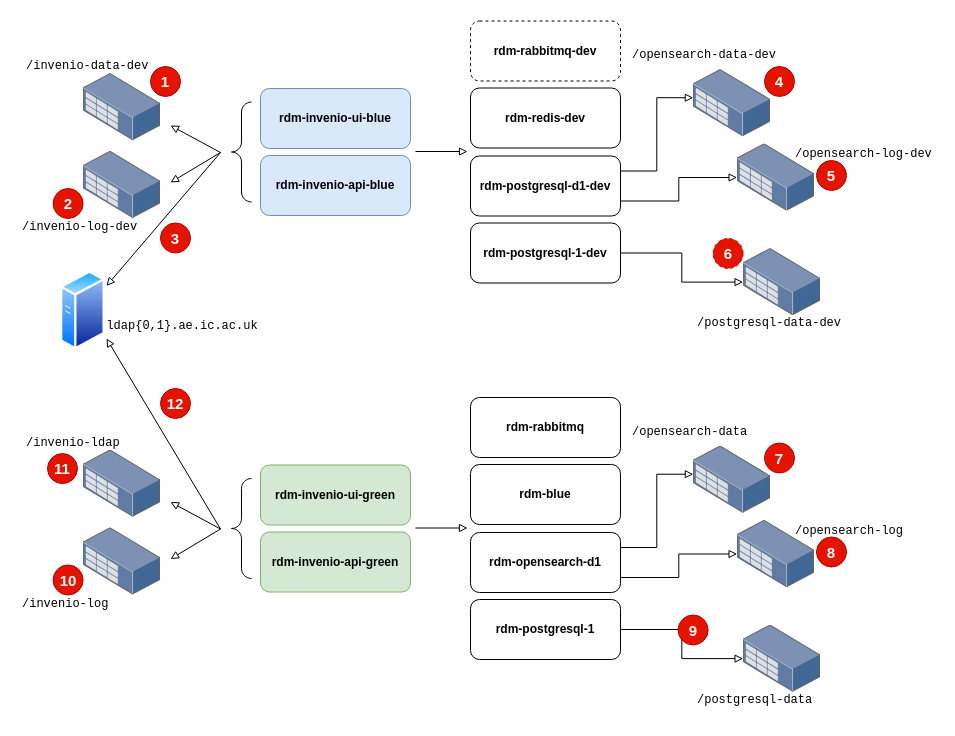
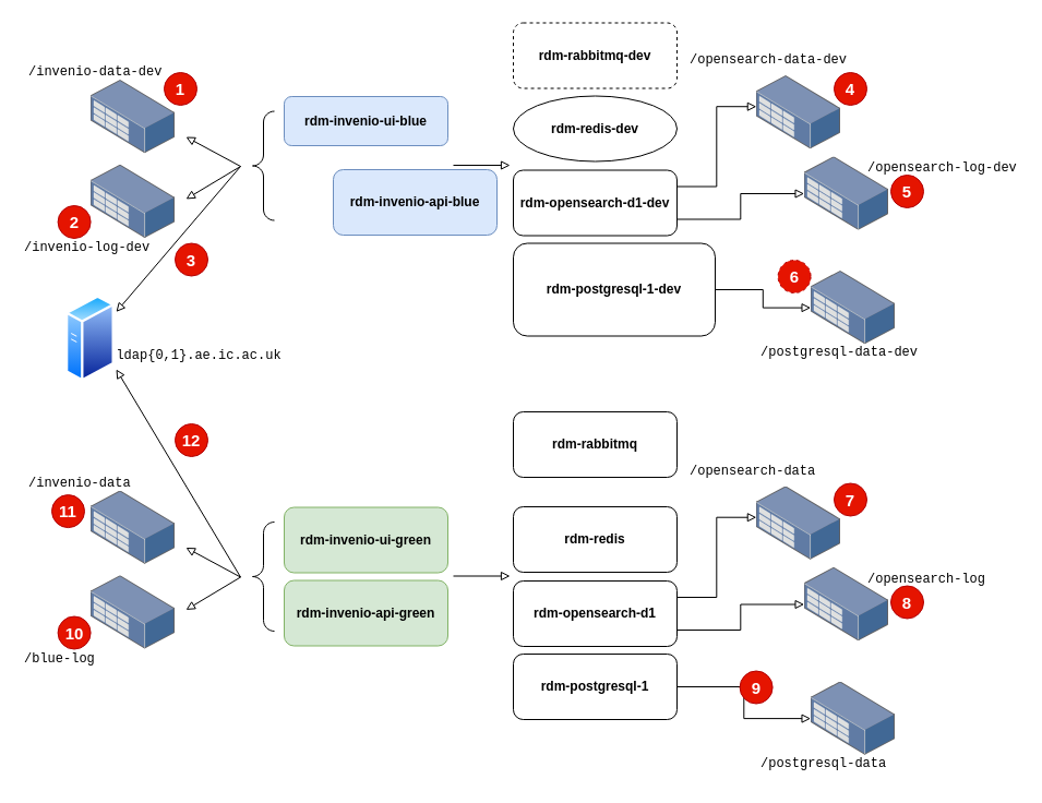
- <mxCell id="11" value="&lt;b&gt;rdm-redis-dev&lt;/b&gt;" style="rounded=1;whiteSpace=wrap;html=1;container=0;" vertex="1" parent="2"><mxGeometry x="450" y="67" width="150" height="60" as="geometry" /></mxCell>
+ <mxCell id="11" value="&lt;b&gt;rdm-redis-dev&lt;/b&gt;" style="ellipse;whiteSpace=wrap;html=1;container=0;" vertex="1" parent="2"><mxGeometry x="450" y="67" width="150" height="60" as="geometry" /></mxCell>
- <mxCell id="3" value="&lt;b&gt;rdm-invenio-ui-blue&lt;/b&gt;" style="rounded=1;whiteSpace=wrap;html=1;container=0;fillColor=#dae8fc;strokeColor=#6c8ebf;" vertex="1" parent="2"><mxGeometry x="240" y="67.5" width="150" height="60" as="geometry" /></mxCell>
+ <mxCell id="3" value="&lt;b&gt;rdm-invenio-ui-blue&lt;/b&gt;" style="rounded=1;whiteSpace=wrap;html=1;container=0;fillColor=#dae8fc;strokeColor=#6c8ebf;" vertex="1" parent="2"><mxGeometry x="240" y="67.5" width="150" height="45" as="geometry" /></mxCell>
- <mxCell id="4" value="&lt;b&gt;rdm-invenio-api-blue&lt;/b&gt;" style="rounded=1;whiteSpace=wrap;html=1;container=0;fillColor=#dae8fc;strokeColor=#6c8ebf;" vertex="1" parent="2"><mxGeometry x="240" y="134.5" width="150" height="60" as="geometry" /></mxCell>
+ <mxCell id="4" value="&lt;b&gt;rdm-invenio-api-blue&lt;/b&gt;" style="rounded=1;whiteSpace=wrap;html=1;container=0;fillColor=#dae8fc;strokeColor=#6c8ebf;" vertex="1" parent="2"><mxGeometry x="285" y="134.5" width="150" height="60" as="geometry" /></mxCell>
- <mxCell id="13" value="&lt;b&gt;rdm-postgresql-d1-dev&lt;/b&gt;" style="rounded=1;whiteSpace=wrap;html=1;container=0;" vertex="1" parent="2"><mxGeometry x="450" y="135" width="150" height="60" as="geometry" /></mxCell>
+ <mxCell id="13" value="&lt;b&gt;rdm-opensearch-d1-dev&lt;/b&gt;" style="rounded=1;whiteSpace=wrap;html=1;container=0;" vertex="1" parent="2"><mxGeometry x="450" y="135" width="150" height="60" as="geometry" /></mxCell>
- <mxCell id="15" value="&lt;b&gt;rdm-postgresql-1-dev&lt;/b&gt;" style="rounded=1;whiteSpace=wrap;html=1;container=0;" vertex="1" parent="2"><mxGeometry x="450" y="202" width="150" height="60" as="geometry" /></mxCell>
+ <mxCell id="15" value="&lt;b&gt;rdm-postgresql-1-dev&lt;/b&gt;" style="rounded=1;whiteSpace=wrap;html=1;container=0;" vertex="1" parent="2"><mxGeometry x="450" y="202" width="185" height="85" as="geometry" /></mxCell>
- <mxCell id="45" value="&lt;b&gt;rdm-rabbitmq&lt;/b&gt;" style="rounded=1;whiteSpace=wrap;html=1;container=0;" vertex="1" parent="1"><mxGeometry x="470" y="397" width="150" height="60" as="geometry" /></mxCell>
+ <mxCell id="45" value="&lt;b&gt;rdm-rabbitmq&lt;/b&gt;" style="rounded=1;whiteSpace=wrap;html=1;container=0;" vertex="1" parent="1"><mxGeometry x="470" y="377" width="150" height="60" as="geometry" /></mxCell>
- <mxCell id="42" value="&lt;font face=&quot;Courier New&quot;&gt;/invenio-ldap&lt;/font&gt;" style="text;html=1;align=left;verticalAlign=middle;whiteSpace=wrap;rounded=0;" vertex="1" parent="40"><mxGeometry x="4" y="7" width="140" height="30" as="geometry" /></mxCell>
+ <mxCell id="42" value="&lt;font face=&quot;Courier New&quot;&gt;/invenio-data&lt;/font&gt;" style="text;html=1;align=left;verticalAlign=middle;whiteSpace=wrap;rounded=0;" vertex="1" parent="40"><mxGeometry x="4" y="7" width="140" height="30" as="geometry" /></mxCell>
- <mxCell id="46" value="&lt;b&gt;rdm-blue&lt;/b&gt;" style="rounded=1;whiteSpace=wrap;html=1;container=0;" vertex="1" parent="1"><mxGeometry x="470" y="464" width="150" height="60" as="geometry" /></mxCell>
+ <mxCell id="46" value="&lt;b&gt;rdm-redis&lt;/b&gt;" style="rounded=1;whiteSpace=wrap;html=1;container=0;" vertex="1" parent="1"><mxGeometry x="470" y="464" width="150" height="60" as="geometry" /></mxCell>
- <mxCell id="60" value="&lt;font face=&quot;Courier New&quot;&gt;/invenio-log&lt;/font&gt;" style="text;html=1;align=left;verticalAlign=middle;whiteSpace=wrap;rounded=0;" vertex="1" parent="1"><mxGeometry x="20" y="587.5" width="140" height="30" as="geometry" /></mxCell>
+ <mxCell id="60" value="&lt;font face=&quot;Courier New&quot;&gt;/blue-log&lt;/font&gt;" style="text;html=1;align=left;verticalAlign=middle;whiteSpace=wrap;rounded=0;" vertex="1" parent="1"><mxGeometry x="20" y="587.5" width="140" height="30" as="geometry" /></mxCell>
